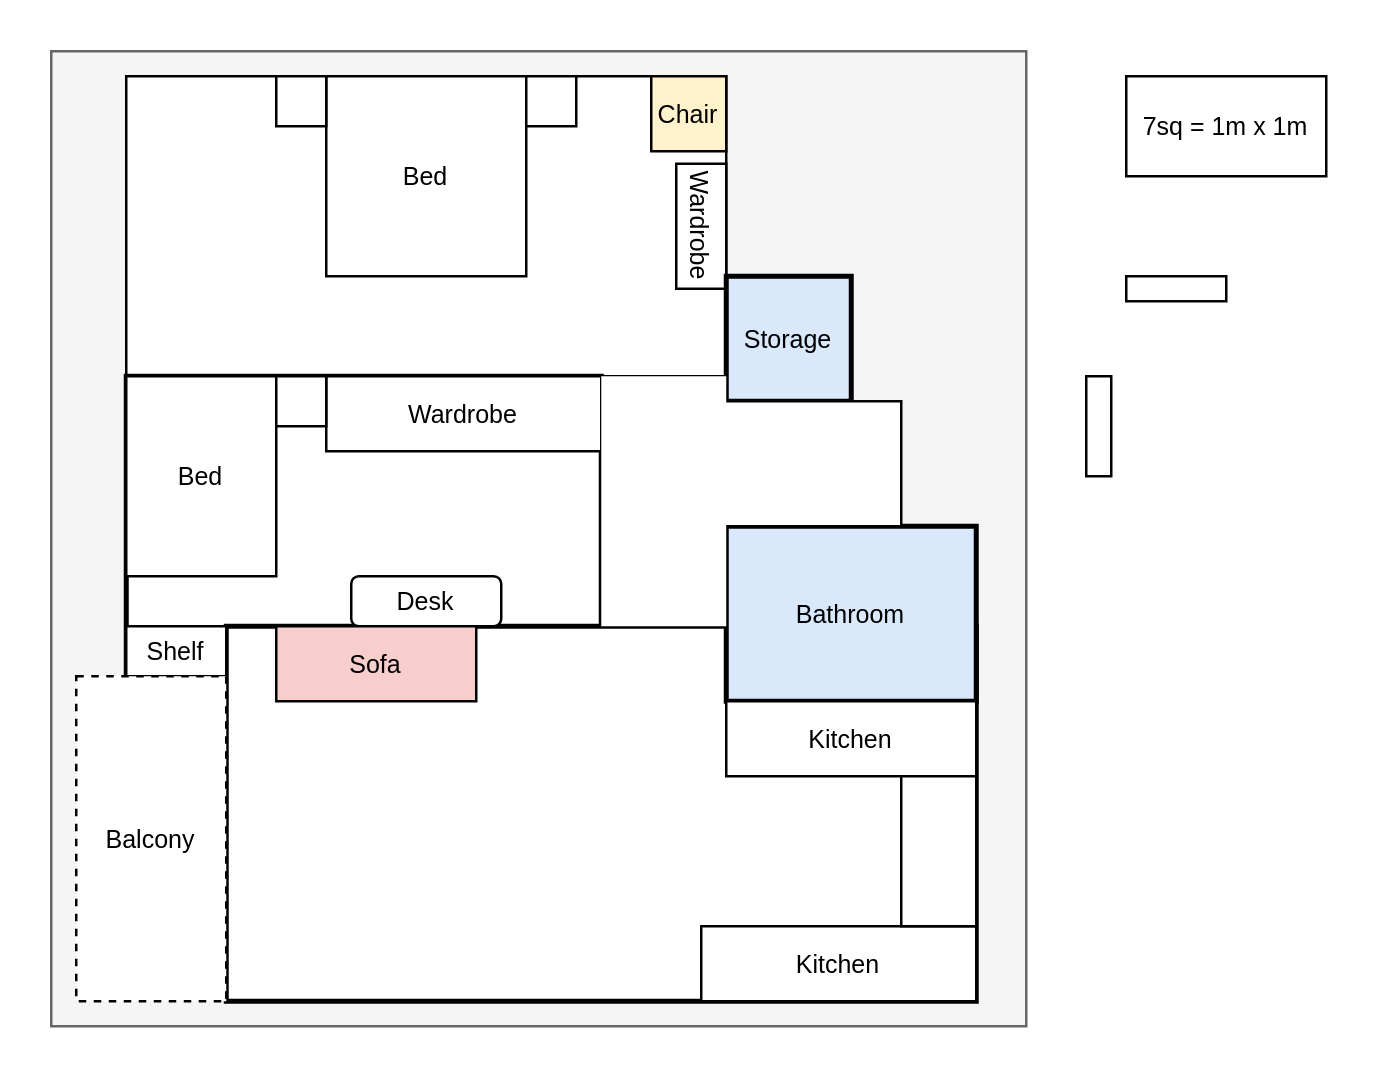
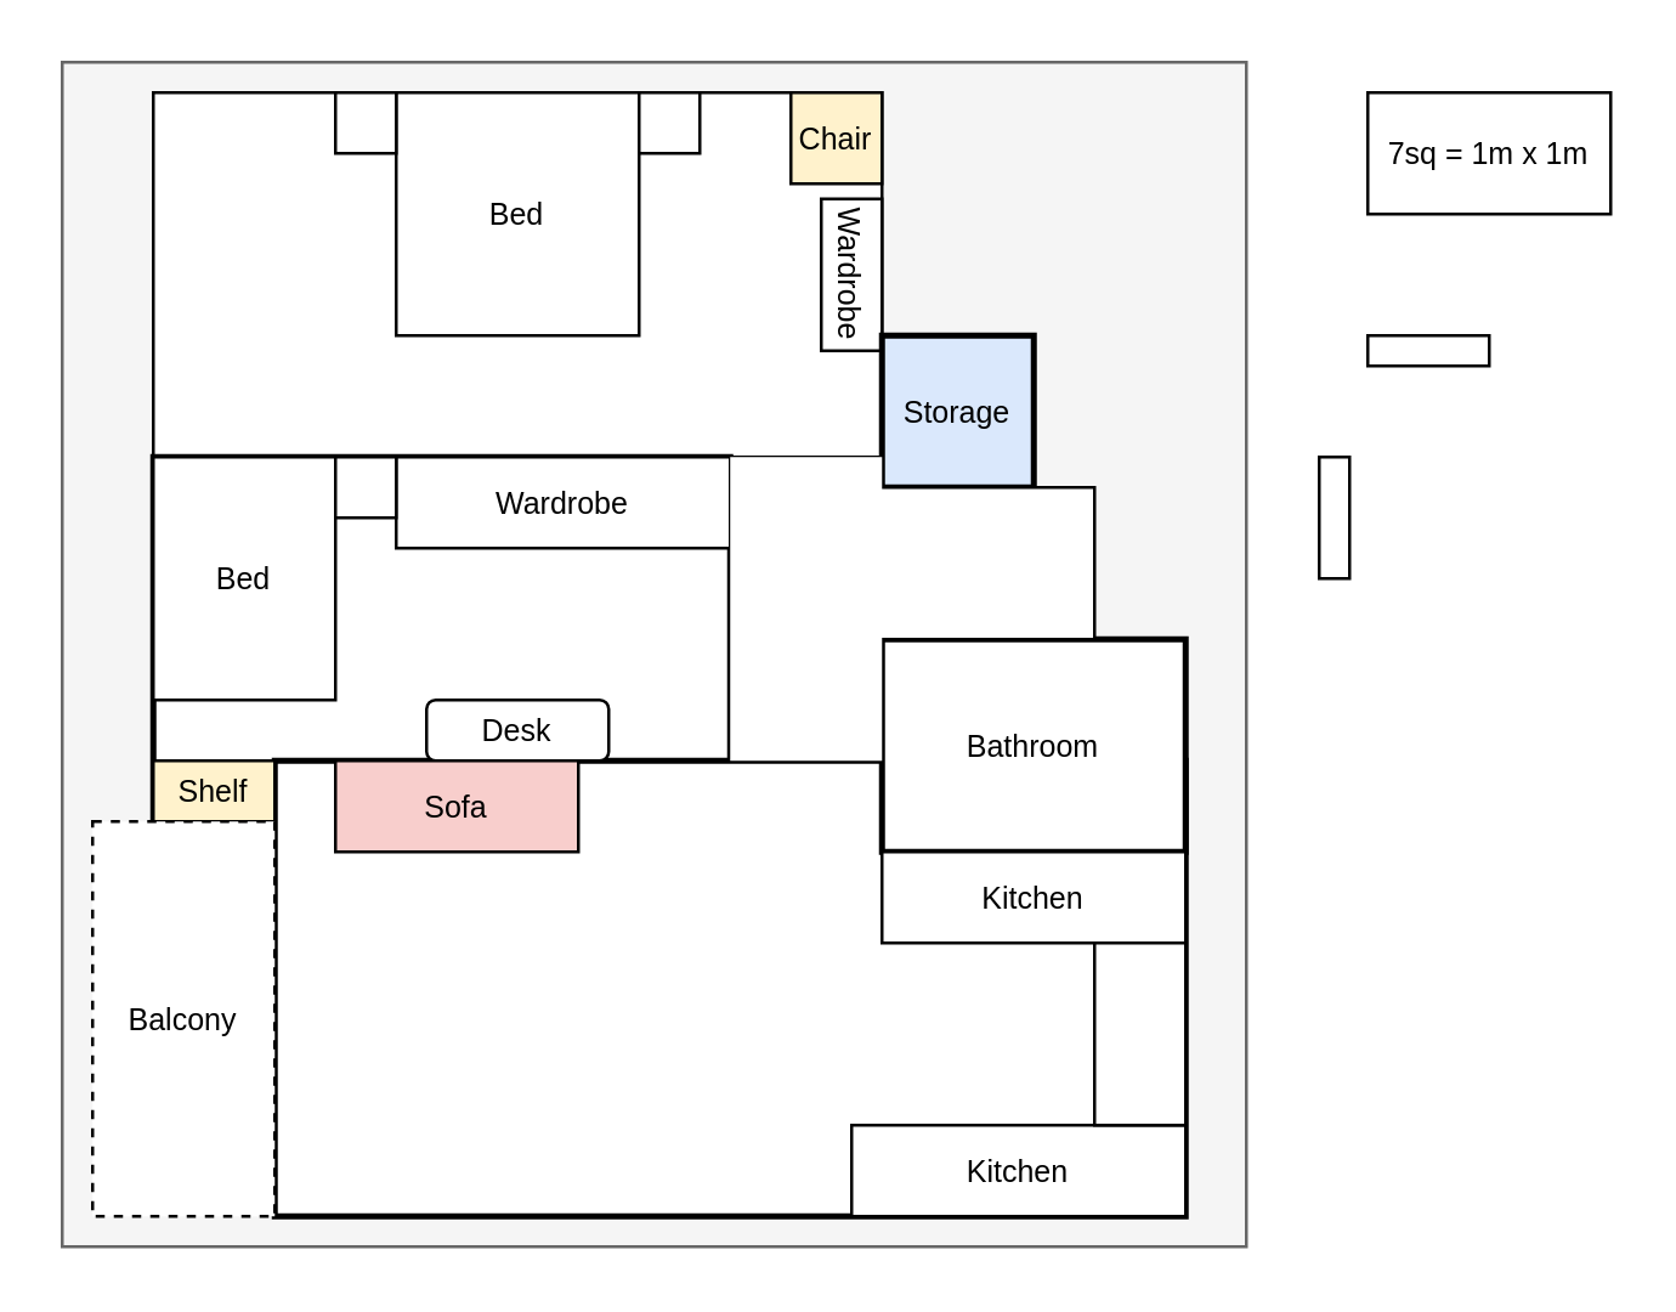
- <mxCell id="17" value="Bathroom" style="rounded=0;whiteSpace=wrap;html=1;fontSize=10;strokeWidth=2;fillColor=#dae8fc;" parent="1" vertex="1"><mxGeometry x="290" y="210" width="100" height="70" as="geometry" /></mxCell>
+ <mxCell id="17" value="Bathroom" style="rounded=0;whiteSpace=wrap;html=1;fontSize=10;strokeWidth=2;" parent="1" vertex="1"><mxGeometry x="290" y="210" width="100" height="70" as="geometry" /></mxCell>
- <mxCell id="8" value="Shelf" style="rounded=0;whiteSpace=wrap;html=1;fontSize=10;" parent="1" vertex="1"><mxGeometry x="50" y="250" width="40" height="20" as="geometry" /></mxCell>
+ <mxCell id="8" value="Shelf" style="rounded=0;whiteSpace=wrap;html=1;fontSize=10;fillColor=#fff2cc;" parent="1" vertex="1"><mxGeometry x="50" y="250" width="40" height="20" as="geometry" /></mxCell>
